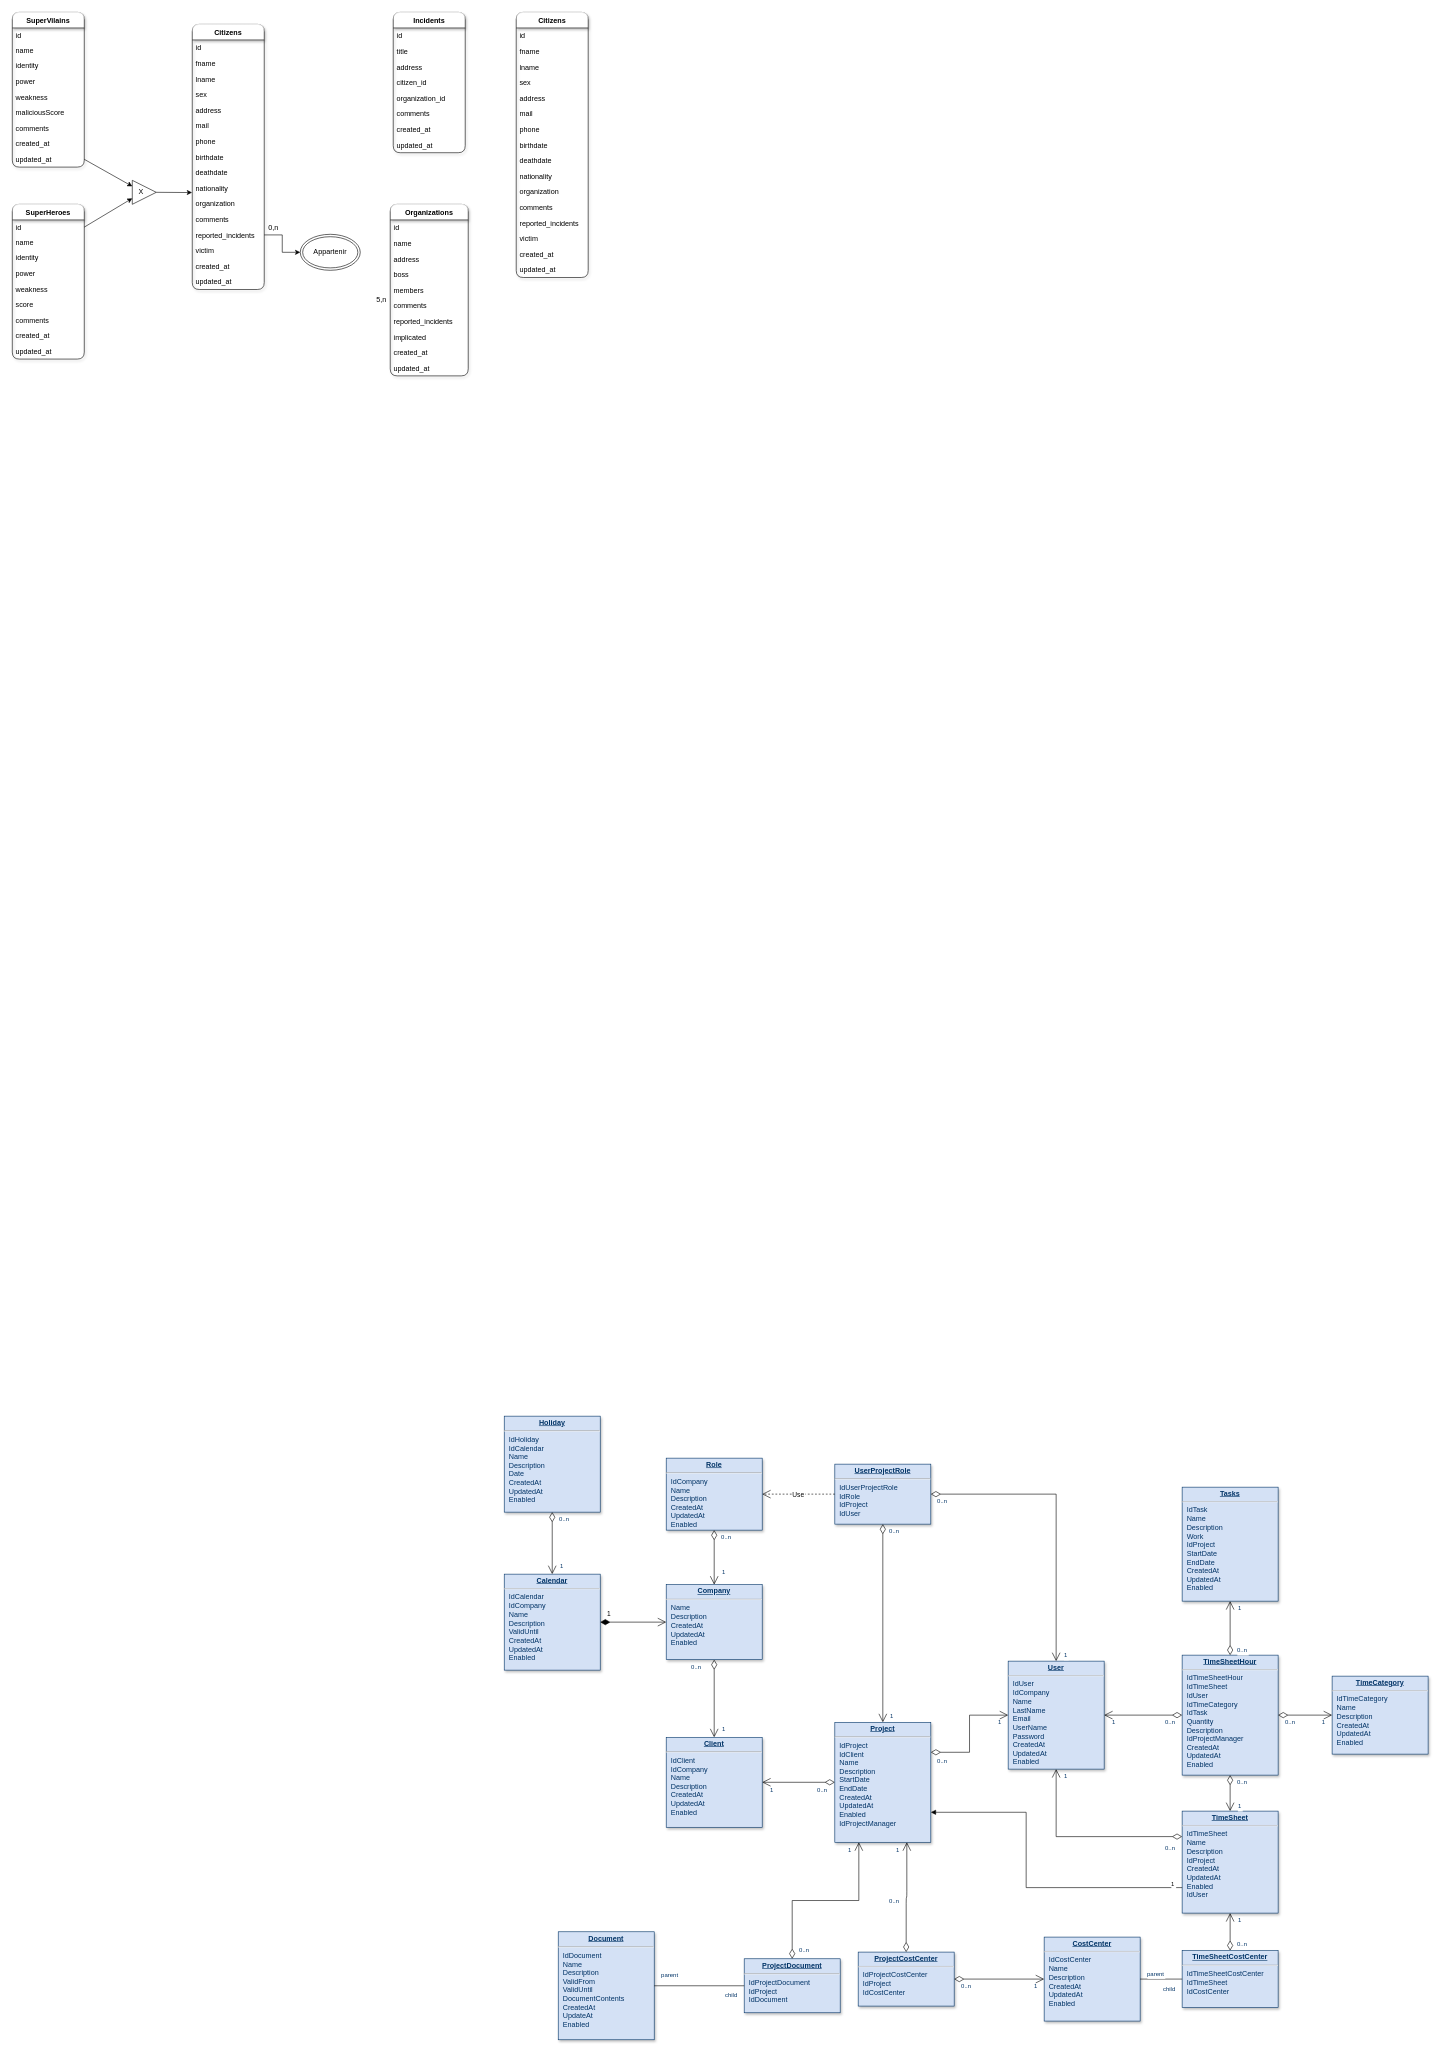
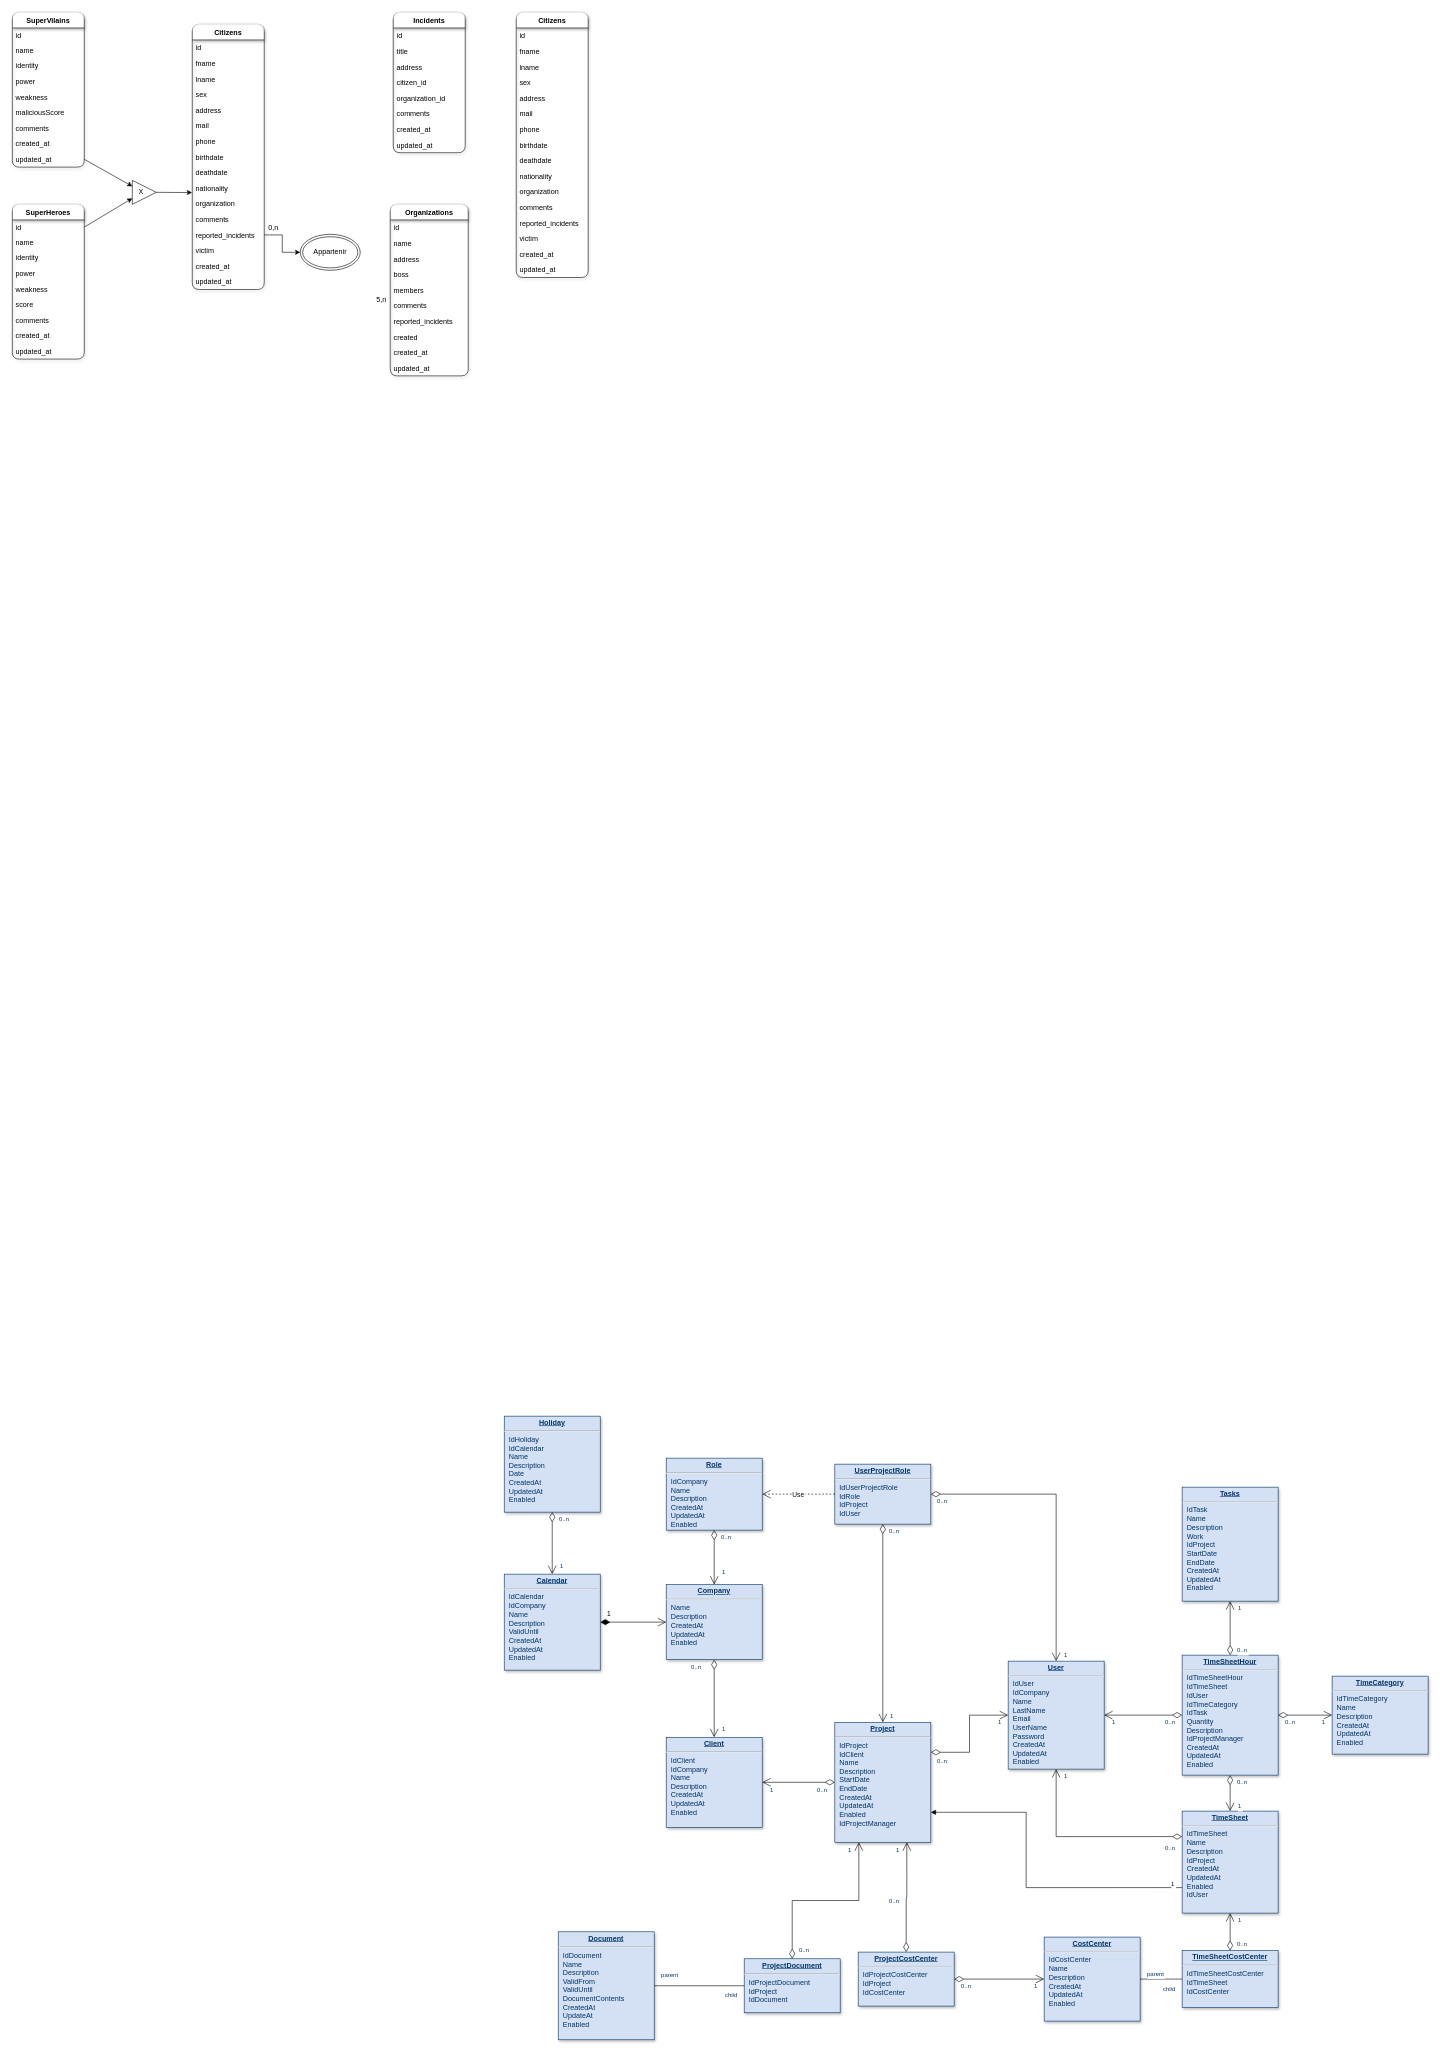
- <mxCell id="27" value="implicated" style="text;strokeColor=none;fillColor=none;align=left;verticalAlign=top;spacingLeft=4;spacingRight=4;overflow=hidden;rotatable=0;points=[[0,0.5],[1,0.5]];portConstraint=eastwest;" vertex="1" parent="19"><mxGeometry y="208" width="130" height="26" as="geometry" /></mxCell>
+ <mxCell id="27" value="created" style="text;strokeColor=none;fillColor=none;align=left;verticalAlign=top;spacingLeft=4;spacingRight=4;overflow=hidden;rotatable=0;points=[[0,0.5],[1,0.5]];portConstraint=eastwest;" vertex="1" parent="19"><mxGeometry y="208" width="130" height="26" as="geometry" /></mxCell>
